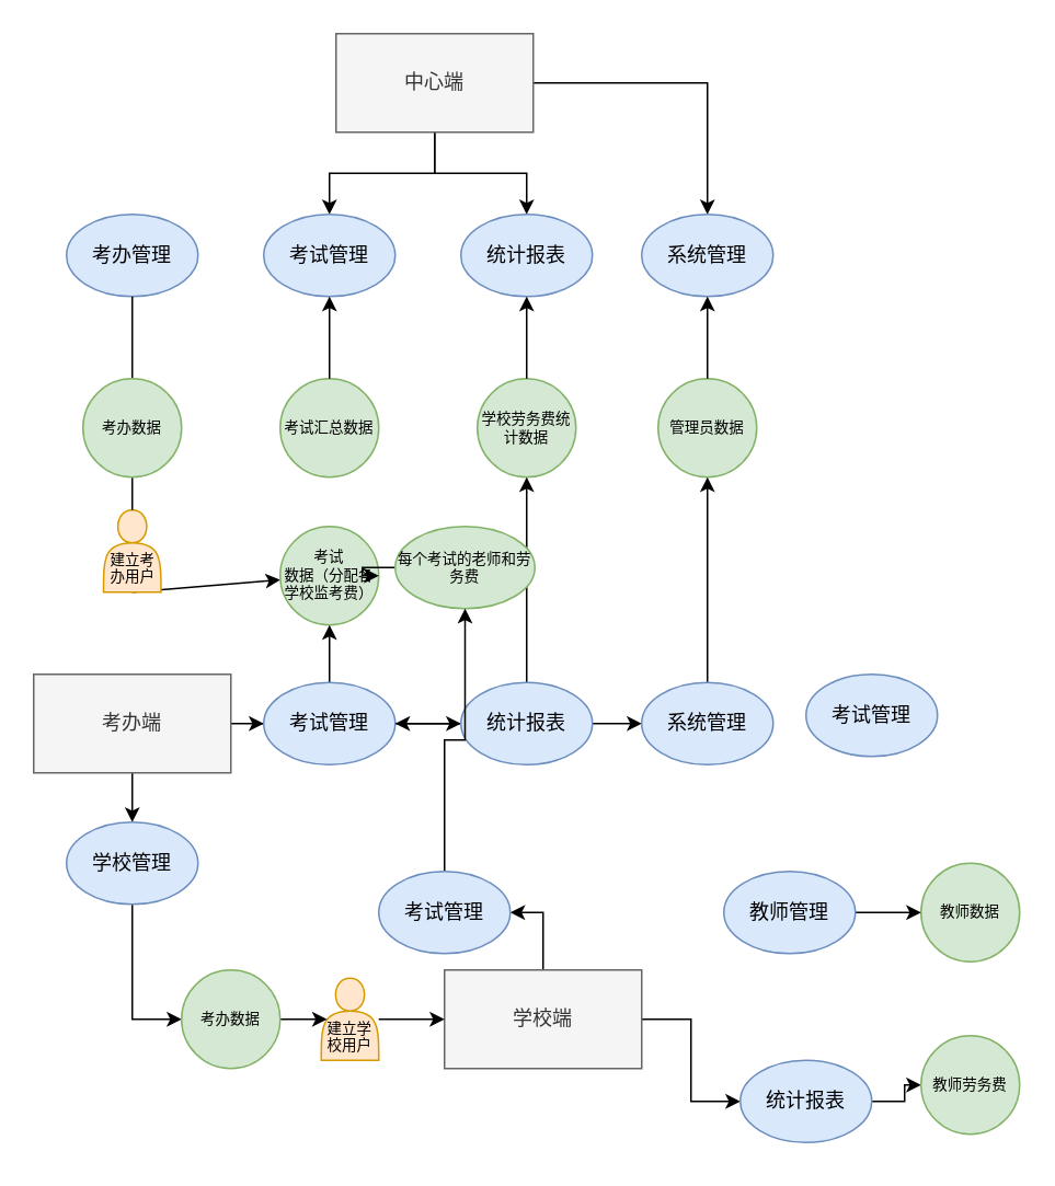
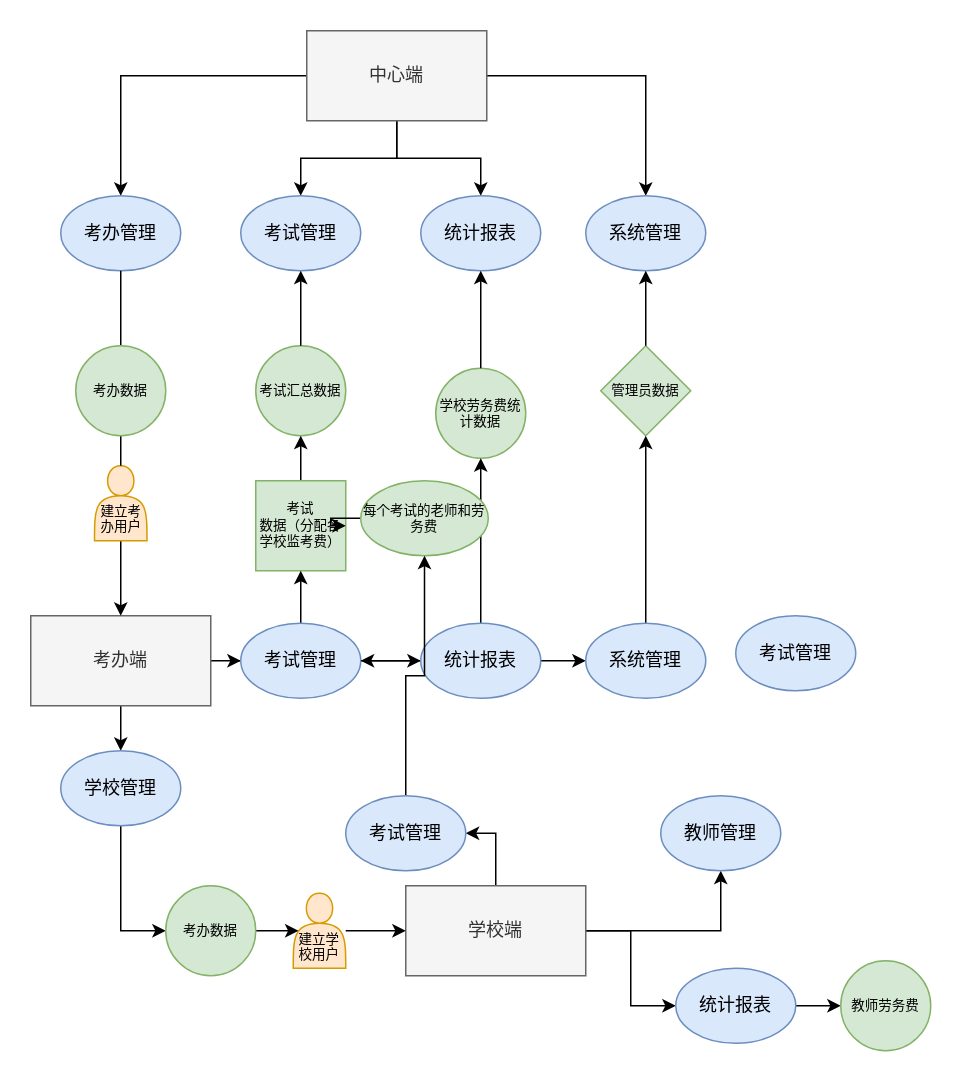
+ <mxCell id="2" style="edgeStyle=orthogonalEdgeStyle;rounded=0;orthogonalLoop=1;jettySize=auto;html=1;entryX=0.5;entryY=0;entryDx=0;entryDy=0;fontSize=9;" edge="1" parent="1" source="6" target="14"><mxGeometry relative="1" as="geometry" /></mxCell>
- <mxCell id="21" value="学校劳务费统计数据" style="ellipse;whiteSpace=wrap;html=1;aspect=fixed;fontSize=9;fillColor=#d5e8d4;strokeColor=#82b366;" vertex="1" parent="1"><mxGeometry x="290" y="230" width="60" height="60" as="geometry" /></mxCell>
+ <mxCell id="21" value="学校劳务费统计数据" style="ellipse;whiteSpace=wrap;html=1;aspect=fixed;fontSize=9;fillColor=#d5e8d4;strokeColor=#82b366;" vertex="1" parent="1"><mxGeometry x="290" y="245" width="60" height="60" as="geometry" /></mxCell>
- <mxCell id="24" value="管理员数据" style="ellipse;whiteSpace=wrap;html=1;aspect=fixed;fontSize=9;fillColor=#d5e8d4;strokeColor=#82b366;" vertex="1" parent="1"><mxGeometry x="400" y="230" width="60" height="60" as="geometry" /></mxCell>
+ <mxCell id="24" value="管理员数据" style="rhombus;whiteSpace=wrap;html=1;aspect=fixed;fontSize=9;fillColor=#d5e8d4;strokeColor=#82b366;" vertex="1" parent="1"><mxGeometry x="400" y="230" width="60" height="60" as="geometry" /></mxCell>
+ <mxCell id="35" style="edgeStyle=orthogonalEdgeStyle;rounded=0;orthogonalLoop=1;jettySize=auto;html=1;fontSize=9;" edge="1" parent="1" source="36" target="20"><mxGeometry relative="1" as="geometry" /></mxCell>
- <mxCell id="36" value="考试&lt;br&gt;数据（分配各学校监考费）" style="ellipse;whiteSpace=wrap;html=1;aspect=fixed;fontSize=9;fillColor=#d5e8d4;strokeColor=#82b366;" vertex="1" parent="1"><mxGeometry x="170" y="320" width="60" height="60" as="geometry" /></mxCell>
+ <mxCell id="36" value="考试&lt;br&gt;数据（分配各学校监考费）" style="whiteSpace=wrap;html=1;aspect=fixed;fontSize=9;fillColor=#d5e8d4;strokeColor=#82b366;rounded=0;" vertex="1" parent="1"><mxGeometry x="170" y="320" width="60" height="60" as="geometry" /></mxCell>
- <mxCell id="18" value="" style="endArrow=classic;html=1;rounded=0;exitX=0.5;exitY=1;exitDx=0;exitDy=0;startArrow=none;" edge="1" parent="1" source="26" target="36"><mxGeometry width="50" height="50" relative="1" as="geometry"><mxPoint x="80" y="250" as="sourcePoint" /><mxPoint x="270" y="200" as="targetPoint" /></mxGeometry></mxCell>
+ <mxCell id="18" value="" style="endArrow=classic;html=1;rounded=0;entryX=0.5;entryY=0;entryDx=0;entryDy=0;exitX=0.5;exitY=1;exitDx=0;exitDy=0;startArrow=none;" edge="1" parent="1" source="26" target="9"><mxGeometry width="50" height="50" relative="1" as="geometry"><mxPoint x="80" y="250" as="sourcePoint" /><mxPoint x="270" y="200" as="targetPoint" /></mxGeometry></mxCell>
- <mxCell id="47" style="edgeStyle=orthogonalEdgeStyle;rounded=0;orthogonalLoop=1;jettySize=auto;html=1;fontSize=9;" edge="1" parent="1" source="48" target="46"><mxGeometry relative="1" as="geometry" /></mxCell>
- <mxCell id="46" value="教师数据" style="ellipse;whiteSpace=wrap;html=1;aspect=fixed;fontSize=9;fillColor=#d5e8d4;strokeColor=#82b366;" vertex="1" parent="1"><mxGeometry x="560" y="525" width="60" height="60" as="geometry" /></mxCell>
+ <mxCell id="10" style="edgeStyle=orthogonalEdgeStyle;rounded=0;orthogonalLoop=1;jettySize=auto;html=1;fontSize=9;" edge="1" parent="1" source="13" target="48"><mxGeometry relative="1" as="geometry" /></mxCell>
- <mxCell id="56" value="教师劳务费" style="ellipse;whiteSpace=wrap;html=1;aspect=fixed;fontSize=9;fillColor=#d5e8d4;strokeColor=#82b366;" vertex="1" parent="1"><mxGeometry x="560" y="630" width="60" height="60" as="geometry" /></mxCell>
+ <mxCell id="56" value="教师劳务费" style="ellipse;whiteSpace=wrap;html=1;aspect=fixed;fontSize=9;fillColor=#d5e8d4;strokeColor=#82b366;" vertex="1" parent="1"><mxGeometry x="560" y="640" width="60" height="60" as="geometry" /></mxCell>
